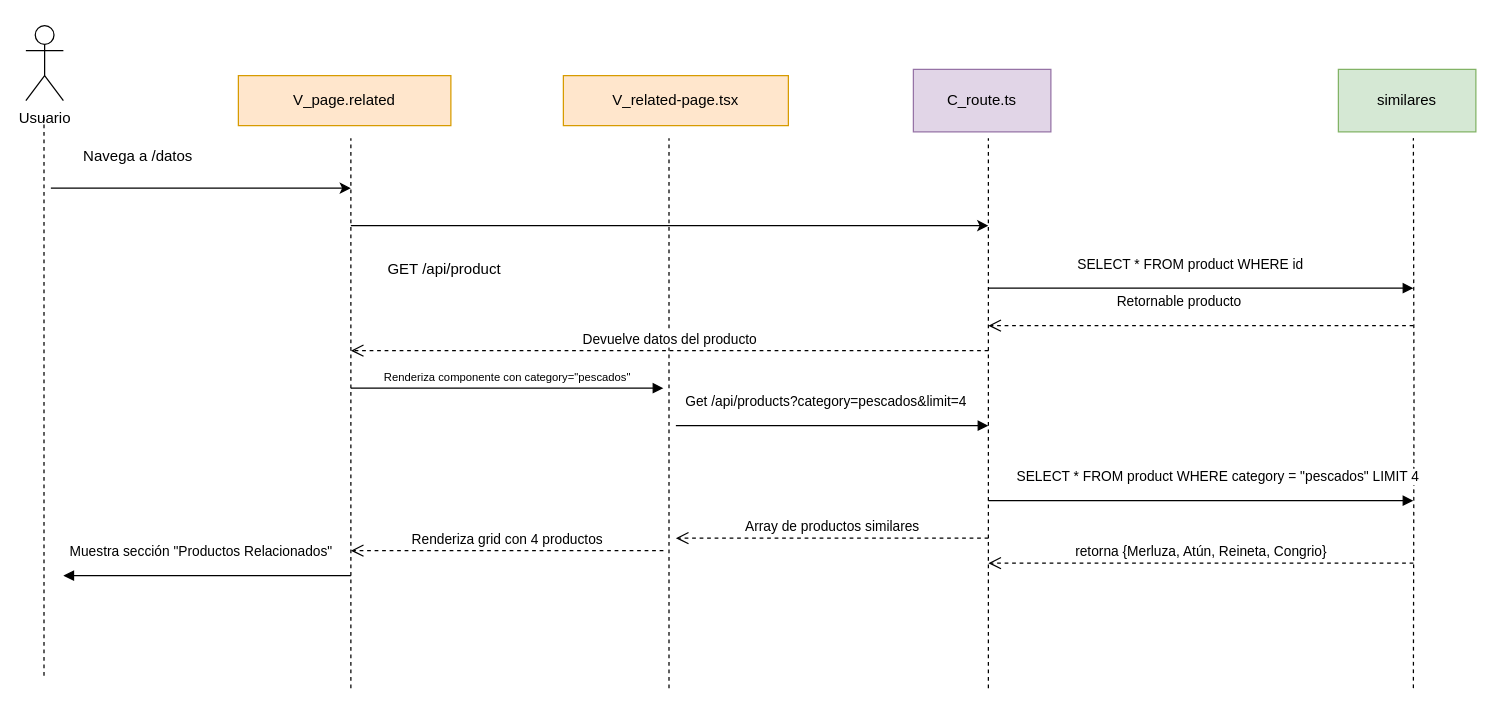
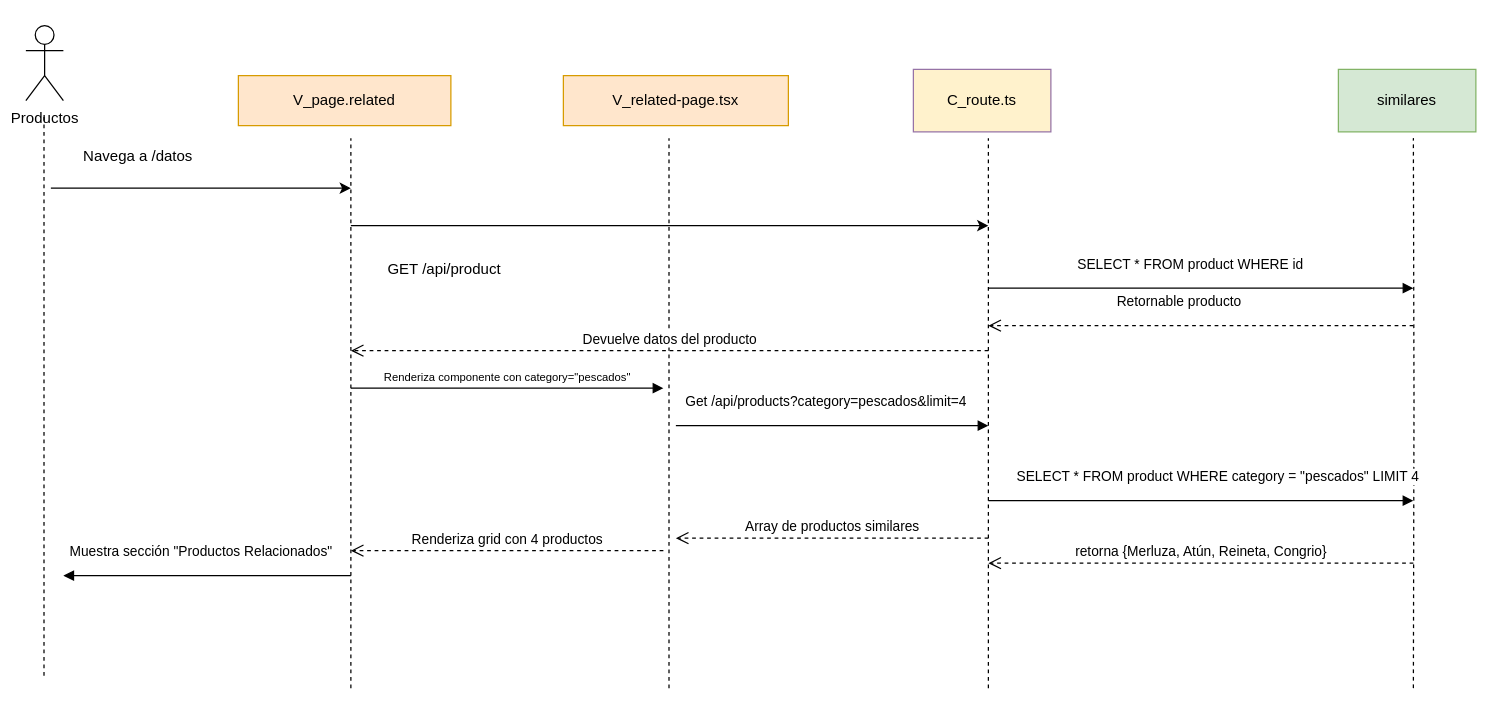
- <mxCell id="16" value="C_route.ts" style="html=1;whiteSpace=wrap;fillColor=#e1d5e7;strokeColor=#9673a6;" vertex="1" parent="1"><mxGeometry x="730" y="55" width="110" height="50" as="geometry" /></mxCell>
+ <mxCell id="16" value="C_route.ts" style="html=1;whiteSpace=wrap;fillColor=#fff2cc;strokeColor=#9673a6;" vertex="1" parent="1"><mxGeometry x="730" y="55" width="110" height="50" as="geometry" /></mxCell>
- <mxCell id="2" value="Usuario" style="shape=umlActor;verticalLabelPosition=bottom;verticalAlign=top;html=1;labelPosition=center;align=center;" vertex="1" parent="1"><mxGeometry x="20" y="20" width="30" height="60" as="geometry" /></mxCell>
+ <mxCell id="2" value="Productos" style="shape=umlActor;verticalLabelPosition=bottom;verticalAlign=top;html=1;labelPosition=center;align=center;" vertex="1" parent="1"><mxGeometry x="20" y="20" width="30" height="60" as="geometry" /></mxCell>
